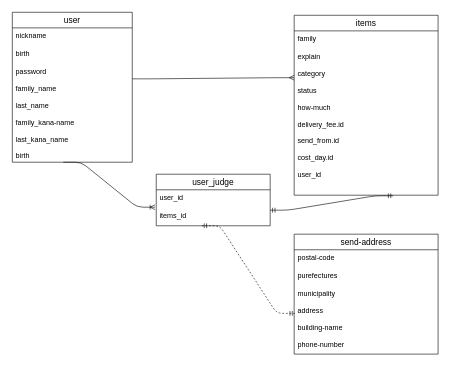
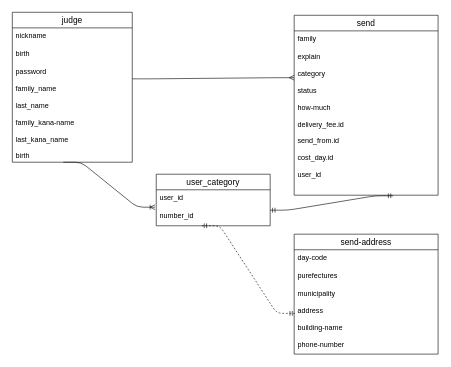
- <mxCell id="2" value="user" style="swimlane;fontStyle=0;childLayout=stackLayout;horizontal=1;startSize=26;horizontalStack=0;resizeParent=1;resizeParentMax=0;resizeLast=0;collapsible=1;marginBottom=0;align=center;fontSize=14;" parent="1" vertex="1"><mxGeometry x="20" y="20" width="200" height="250" as="geometry" /></mxCell>
+ <mxCell id="2" value="judge" style="swimlane;fontStyle=0;childLayout=stackLayout;horizontal=1;startSize=26;horizontalStack=0;resizeParent=1;resizeParentMax=0;resizeLast=0;collapsible=1;marginBottom=0;align=center;fontSize=14;" parent="1" vertex="1"><mxGeometry x="20" y="20" width="200" height="250" as="geometry" /></mxCell>
- <mxCell id="9" value="items" style="swimlane;fontStyle=0;childLayout=stackLayout;horizontal=1;startSize=26;horizontalStack=0;resizeParent=1;resizeParentMax=0;resizeLast=0;collapsible=1;marginBottom=0;align=center;fontSize=14;" parent="1" vertex="1"><mxGeometry x="490" y="25" width="240" height="300" as="geometry" /></mxCell>
+ <mxCell id="9" value="send" style="swimlane;fontStyle=0;childLayout=stackLayout;horizontal=1;startSize=26;horizontalStack=0;resizeParent=1;resizeParentMax=0;resizeLast=0;collapsible=1;marginBottom=0;align=center;fontSize=14;" parent="1" vertex="1"><mxGeometry x="490" y="25" width="240" height="300" as="geometry" /></mxCell>
- <mxCell id="17" value="user_judge" style="swimlane;fontStyle=0;childLayout=stackLayout;horizontal=1;startSize=26;horizontalStack=0;resizeParent=1;resizeParentMax=0;resizeLast=0;collapsible=1;marginBottom=0;align=center;fontSize=14;" vertex="1" parent="1"><mxGeometry x="260" y="290" width="190" height="86" as="geometry" /></mxCell>
+ <mxCell id="17" value="user_category" style="swimlane;fontStyle=0;childLayout=stackLayout;horizontal=1;startSize=26;horizontalStack=0;resizeParent=1;resizeParentMax=0;resizeLast=0;collapsible=1;marginBottom=0;align=center;fontSize=14;" vertex="1" parent="1"><mxGeometry x="260" y="290" width="190" height="86" as="geometry" /></mxCell>
- <mxCell id="19" value="items_id" style="text;strokeColor=none;fillColor=none;spacingLeft=4;spacingRight=4;overflow=hidden;rotatable=0;points=[[0,0.5],[1,0.5]];portConstraint=eastwest;fontSize=12;" vertex="1" parent="17"><mxGeometry y="56" width="190" height="30" as="geometry" /></mxCell>
+ <mxCell id="19" value="number_id" style="text;strokeColor=none;fillColor=none;spacingLeft=4;spacingRight=4;overflow=hidden;rotatable=0;points=[[0,0.5],[1,0.5]];portConstraint=eastwest;fontSize=12;" vertex="1" parent="17"><mxGeometry y="56" width="190" height="30" as="geometry" /></mxCell>
- <mxCell id="13" value="postal-code" style="text;strokeColor=none;fillColor=none;spacingLeft=4;spacingRight=4;overflow=hidden;rotatable=0;points=[[0,0.5],[1,0.5]];portConstraint=eastwest;fontSize=12;" parent="12" vertex="1"><mxGeometry y="26" width="240" height="30" as="geometry" /></mxCell>
+ <mxCell id="13" value="day-code" style="text;strokeColor=none;fillColor=none;spacingLeft=4;spacingRight=4;overflow=hidden;rotatable=0;points=[[0,0.5],[1,0.5]];portConstraint=eastwest;fontSize=12;" parent="12" vertex="1"><mxGeometry y="26" width="240" height="30" as="geometry" /></mxCell>
